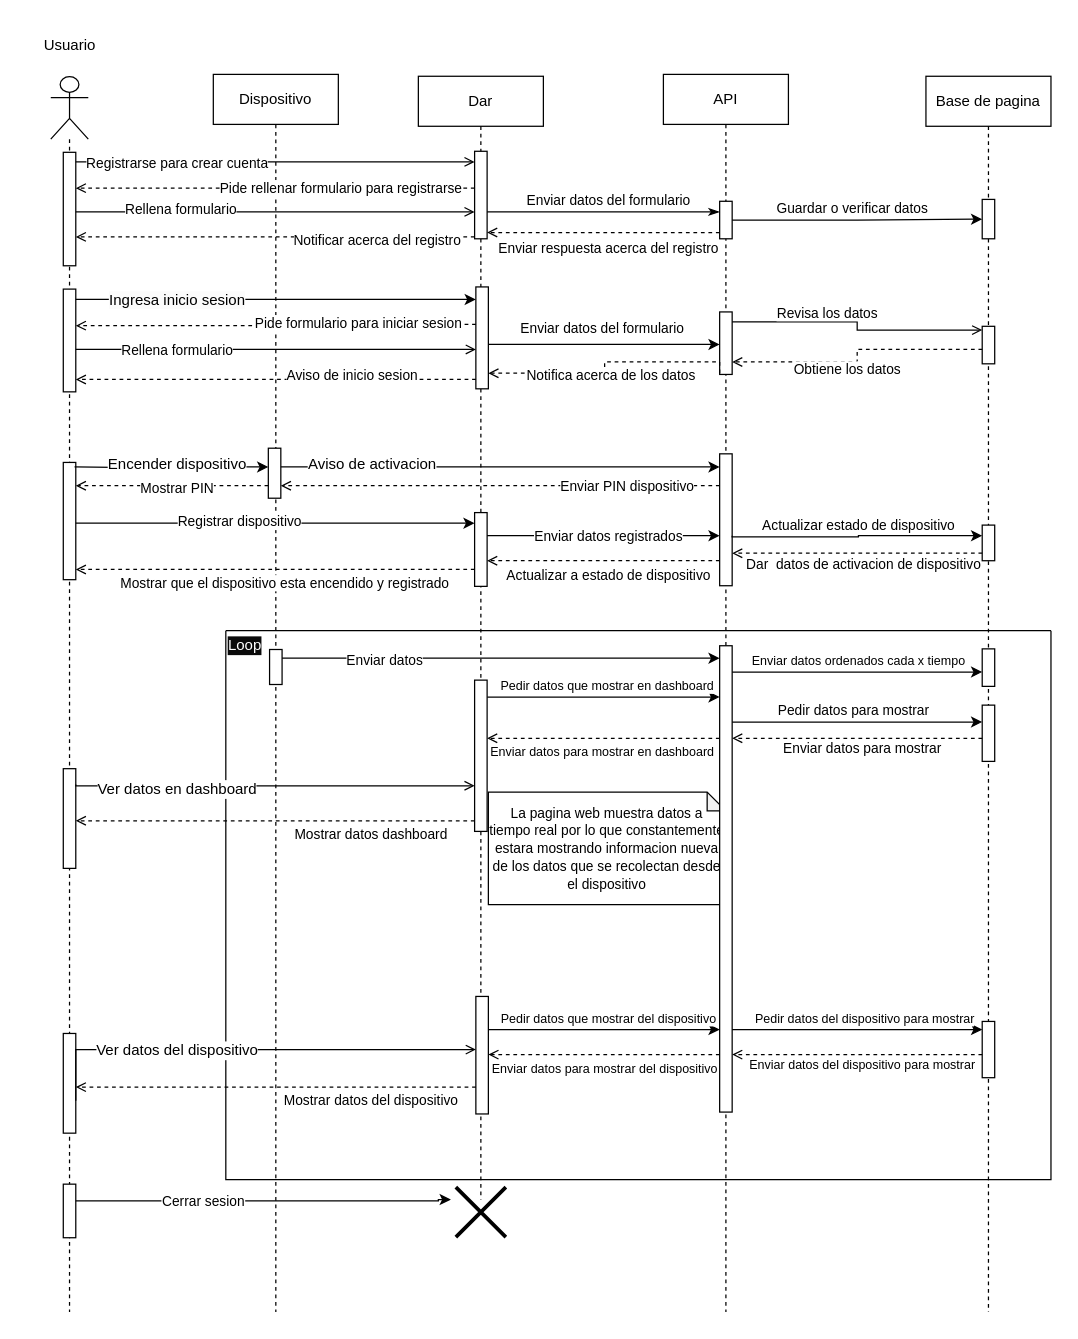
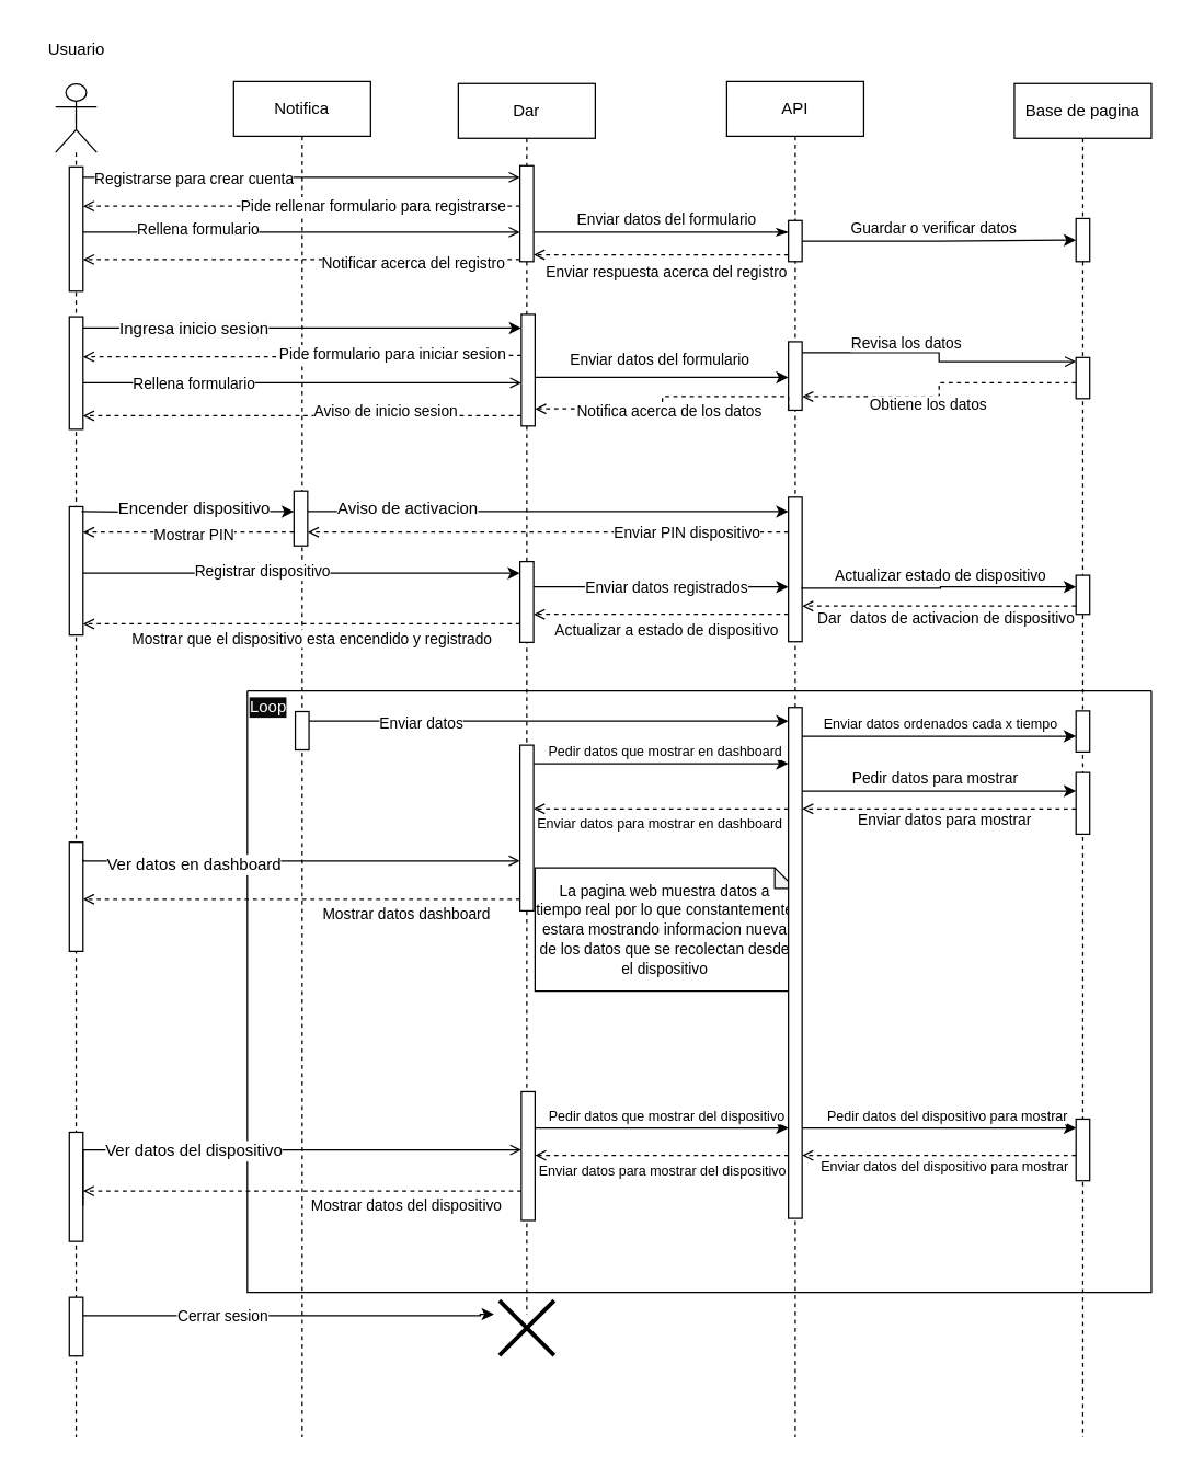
- <mxCell id="47" value="Dispositivo" style="shape=umlLifeline;perimeter=lifelinePerimeter;whiteSpace=wrap;html=1;container=0;dropTarget=0;collapsible=0;recursiveResize=0;outlineConnect=0;portConstraint=eastwest;newEdgeStyle={&quot;edgeStyle&quot;:&quot;elbowEdgeStyle&quot;,&quot;elbow&quot;:&quot;vertical&quot;,&quot;curved&quot;:0,&quot;rounded&quot;:0};" parent="1" vertex="1"><mxGeometry x="170" y="59" width="100" height="990" as="geometry" /></mxCell>
+ <mxCell id="47" value="Notifica" style="shape=umlLifeline;perimeter=lifelinePerimeter;whiteSpace=wrap;html=1;container=0;dropTarget=0;collapsible=0;recursiveResize=0;outlineConnect=0;portConstraint=eastwest;newEdgeStyle={&quot;edgeStyle&quot;:&quot;elbowEdgeStyle&quot;,&quot;elbow&quot;:&quot;vertical&quot;,&quot;curved&quot;:0,&quot;rounded&quot;:0};" parent="1" vertex="1"><mxGeometry x="170" y="59" width="100" height="990" as="geometry" /></mxCell>
